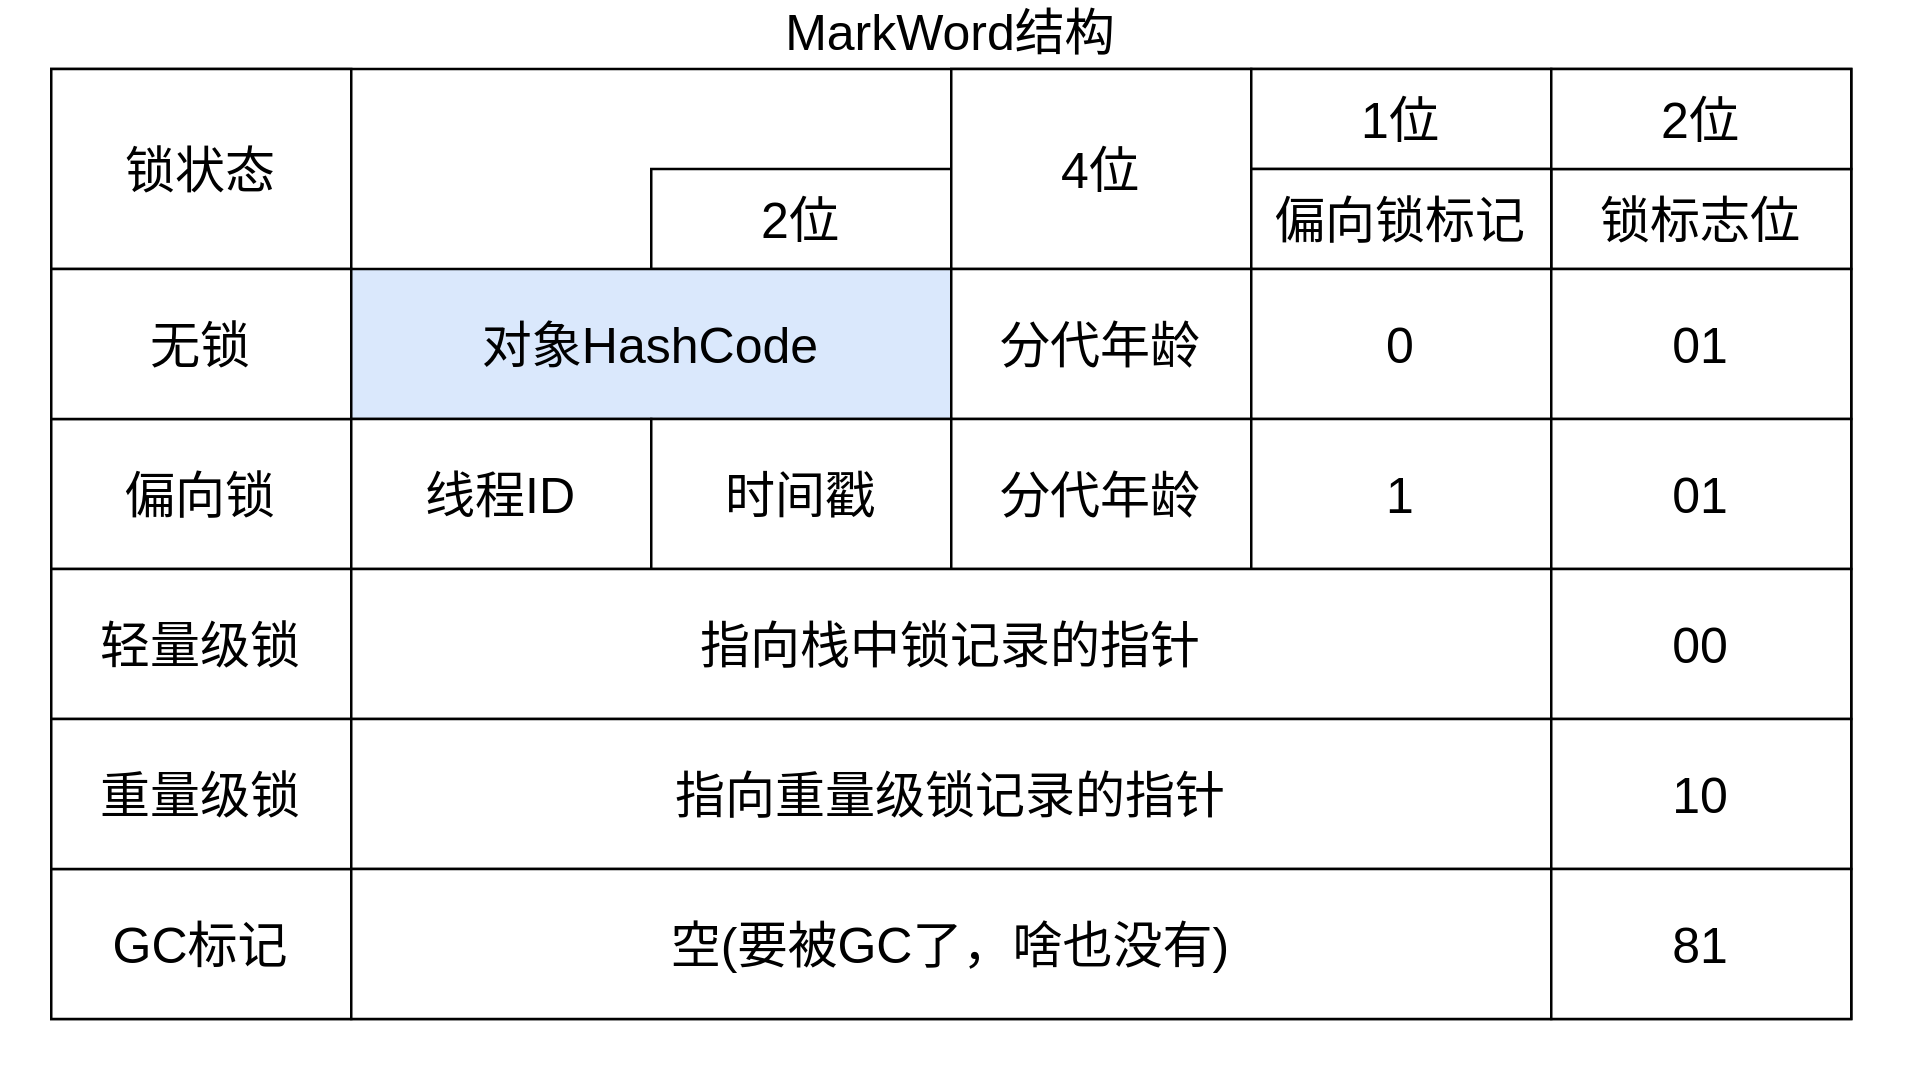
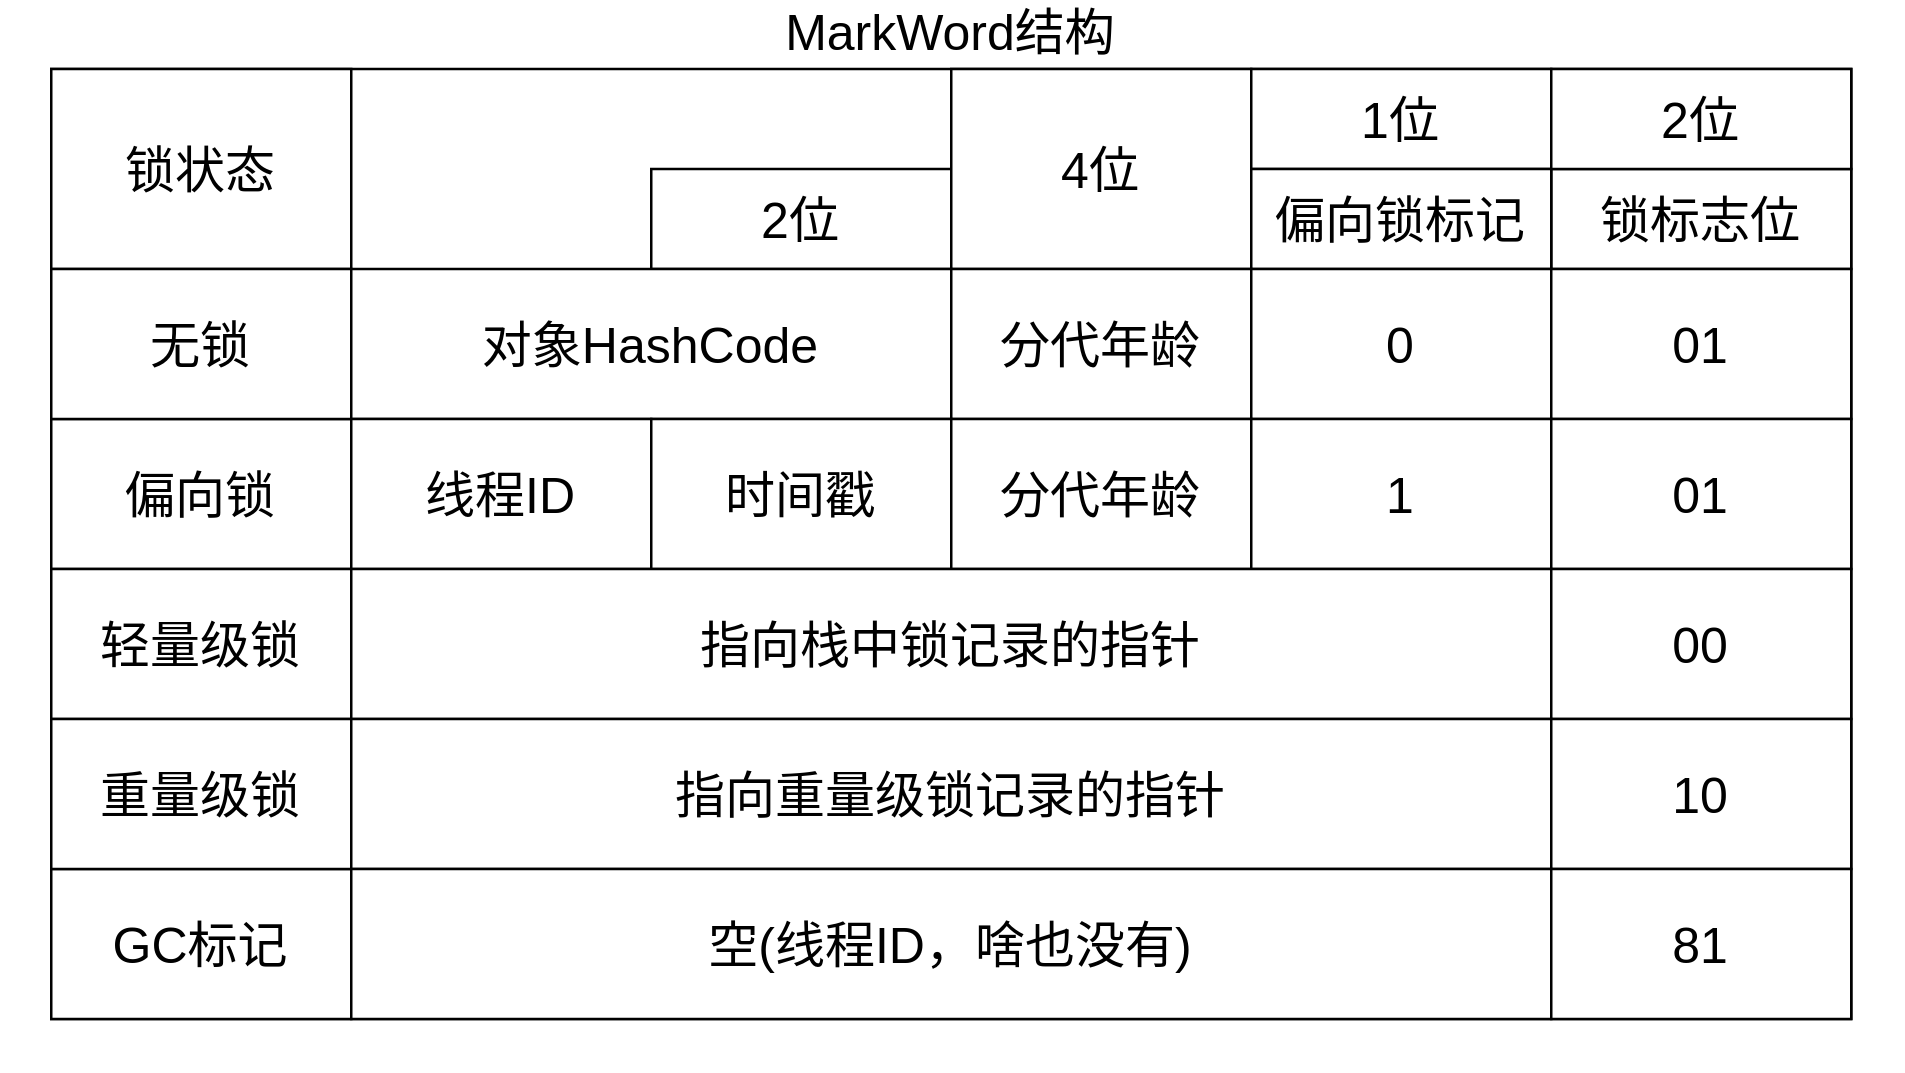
- <mxCell id="15" value="对象HashCode" style="rounded=0;whiteSpace=wrap;html=1;fontSize=20;fillColor=#dae8fc;" vertex="1" parent="1"><mxGeometry x="140" y="100" width="240" height="60" as="geometry" /></mxCell>
+ <mxCell id="15" value="对象HashCode" style="rounded=0;whiteSpace=wrap;html=1;fontSize=20;" vertex="1" parent="1"><mxGeometry x="140" y="100" width="240" height="60" as="geometry" /></mxCell>
- <mxCell id="28" value="空(要被GC了，啥也没有)" style="rounded=0;whiteSpace=wrap;html=1;fontSize=20;" vertex="1" parent="1"><mxGeometry x="140" y="340" width="480" height="60" as="geometry" /></mxCell>
+ <mxCell id="28" value="空(线程ID，啥也没有)" style="rounded=0;whiteSpace=wrap;html=1;fontSize=20;" vertex="1" parent="1"><mxGeometry x="140" y="340" width="480" height="60" as="geometry" /></mxCell>
